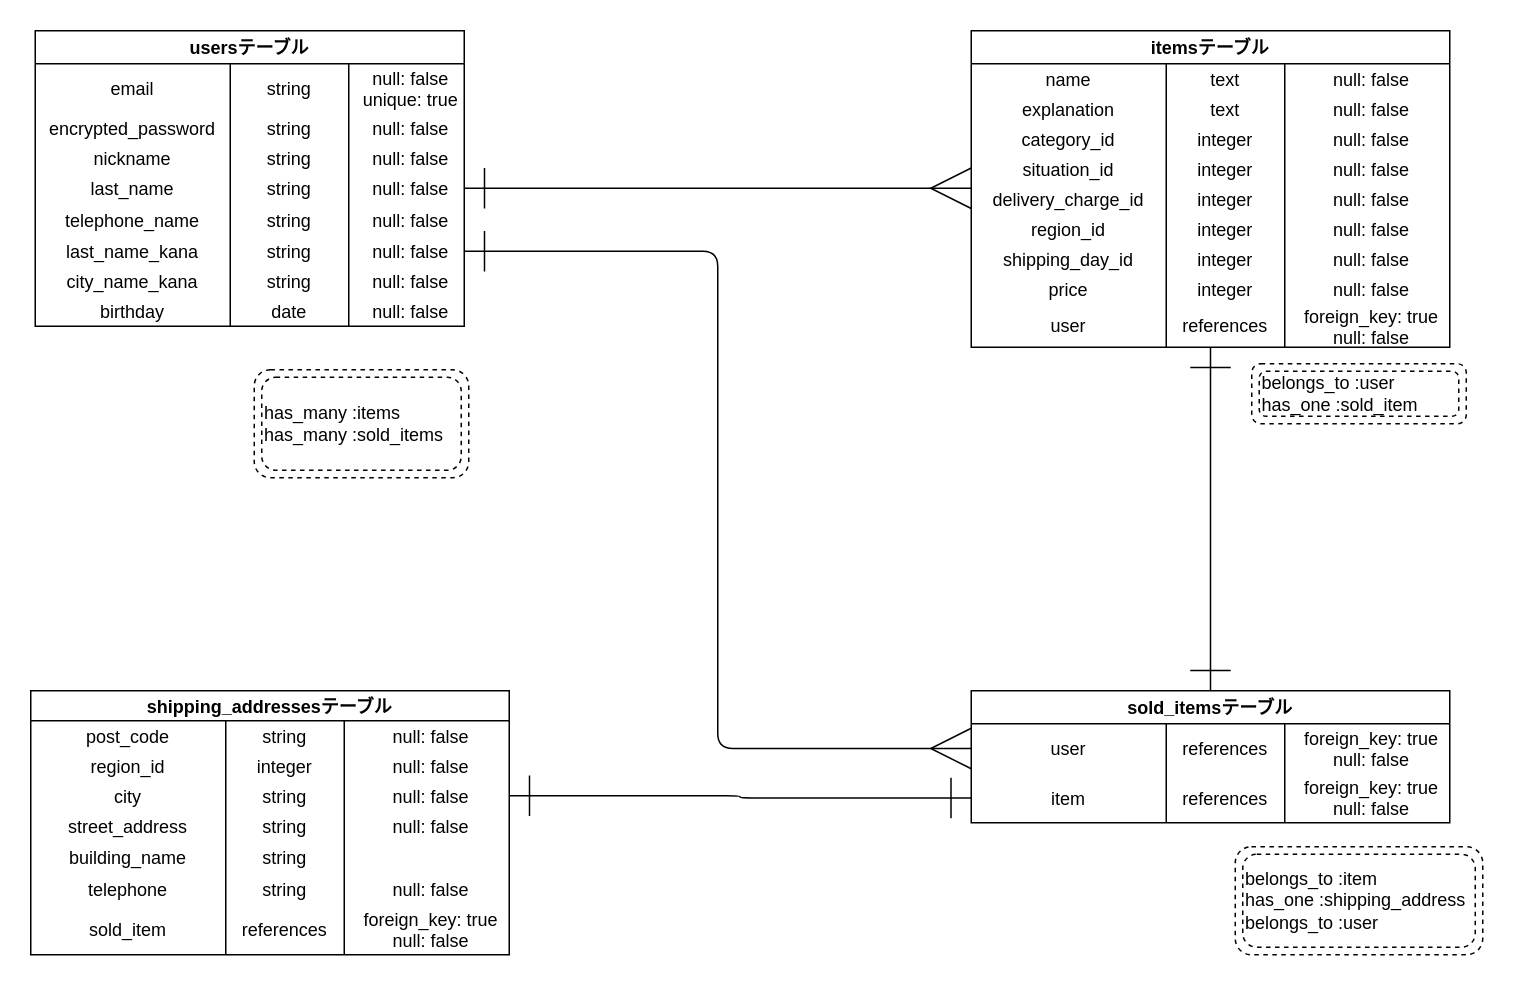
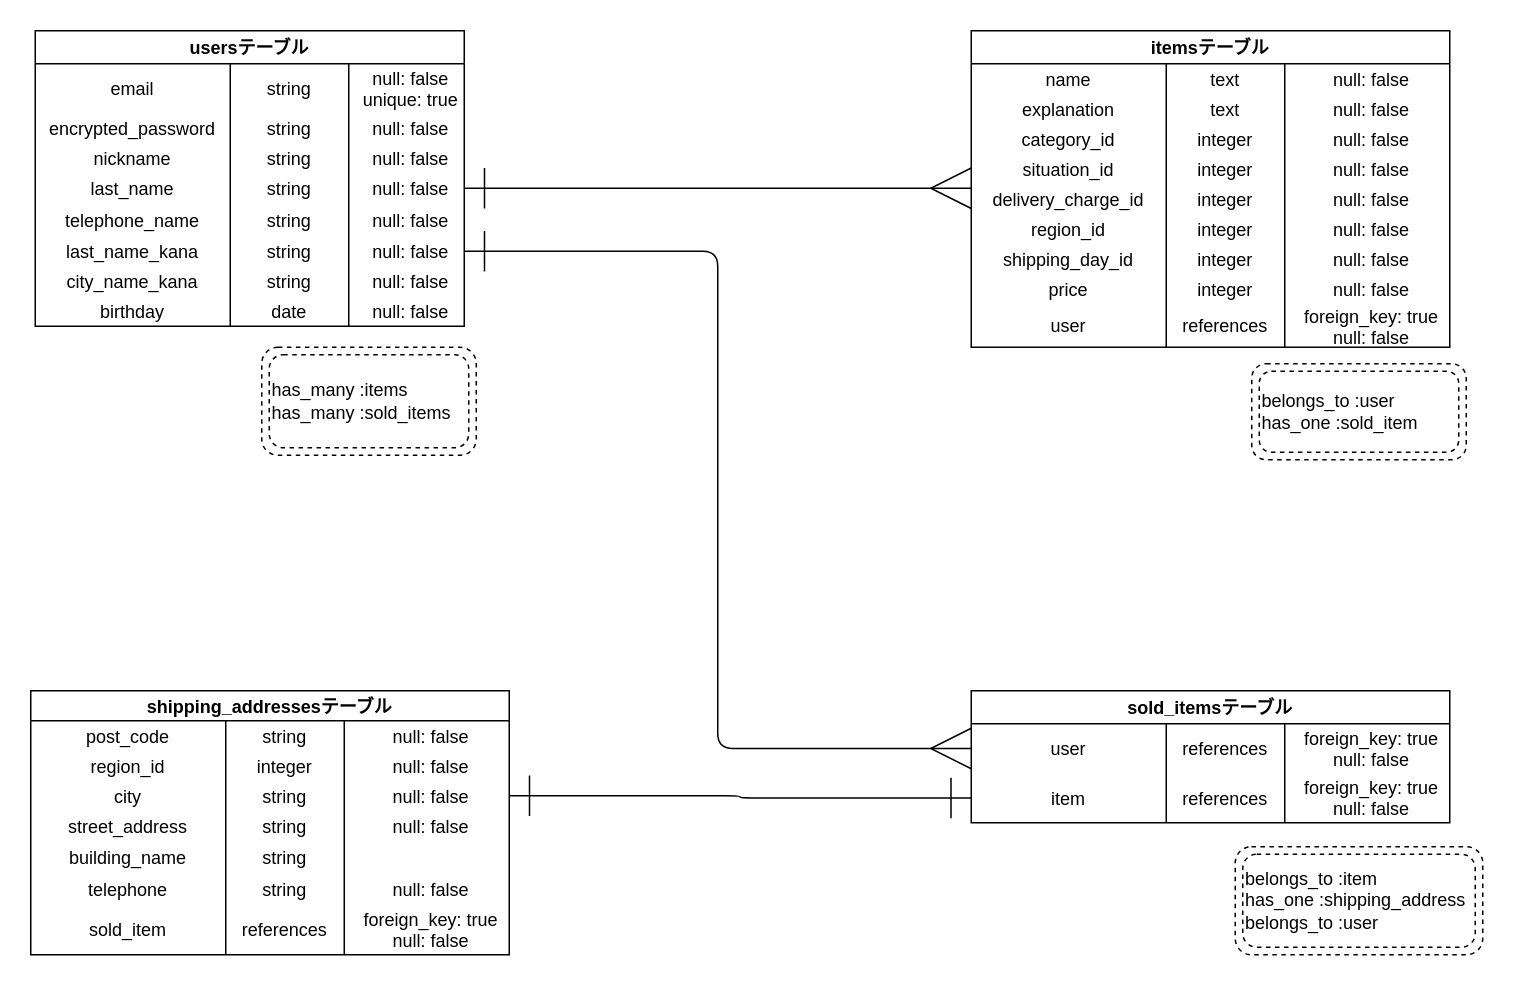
- <mxCell id="115" value="belongs_to :user&lt;br&gt;has_one :sold_item" style="shape=ext;margin=3;double=1;whiteSpace=wrap;html=1;align=left;rounded=1;shadow=0;glass=0;dashed=1;sketch=0;fillStyle=auto;strokeColor=default;strokeWidth=1;fontSize=12;gradientColor=none;" parent="1" vertex="1"><mxGeometry x="834" y="242" width="143" height="40" as="geometry" /></mxCell>
+ <mxCell id="115" value="belongs_to :user&lt;br&gt;has_one :sold_item" style="shape=ext;margin=3;double=1;whiteSpace=wrap;html=1;align=left;rounded=1;shadow=0;glass=0;dashed=1;sketch=0;fillStyle=auto;strokeColor=default;strokeWidth=1;fontSize=12;gradientColor=none;" parent="1" vertex="1"><mxGeometry x="834" y="242" width="143" height="64" as="geometry" /></mxCell>
- <mxCell id="113" value="has_many :items&lt;br&gt;has_many :sold_items" style="shape=ext;margin=3;double=1;whiteSpace=wrap;html=1;align=left;rounded=1;shadow=0;glass=0;dashed=1;sketch=0;fillStyle=auto;strokeColor=default;strokeWidth=1;fontSize=12;gradientColor=none;" parent="1" vertex="1"><mxGeometry x="169" y="246" width="143" height="72" as="geometry" /></mxCell>
+ <mxCell id="113" value="has_many :items&lt;br&gt;has_many :sold_items" style="shape=ext;margin=3;double=1;whiteSpace=wrap;html=1;align=left;rounded=1;shadow=0;glass=0;dashed=1;sketch=0;fillStyle=auto;strokeColor=default;strokeWidth=1;fontSize=12;gradientColor=none;" parent="1" vertex="1"><mxGeometry x="174" y="231" width="143" height="72" as="geometry" /></mxCell>
- <mxCell id="112" value="" style="edgeStyle=elbowEdgeStyle;fontSize=12;html=1;endArrow=ERone;spacing=2;strokeWidth=1;endSize=25;endFill=0;startArrow=ERone;startFill=0;startSize=25;elbow=vertical;entryX=0.5;entryY=1;entryDx=0;entryDy=0;" parent="1" source="101" target="35" edge="1"><mxGeometry width="100" height="100" relative="1" as="geometry"><mxPoint x="548.14" y="295" as="sourcePoint" /><mxPoint x="702" y="251" as="targetPoint" /></mxGeometry></mxCell>
